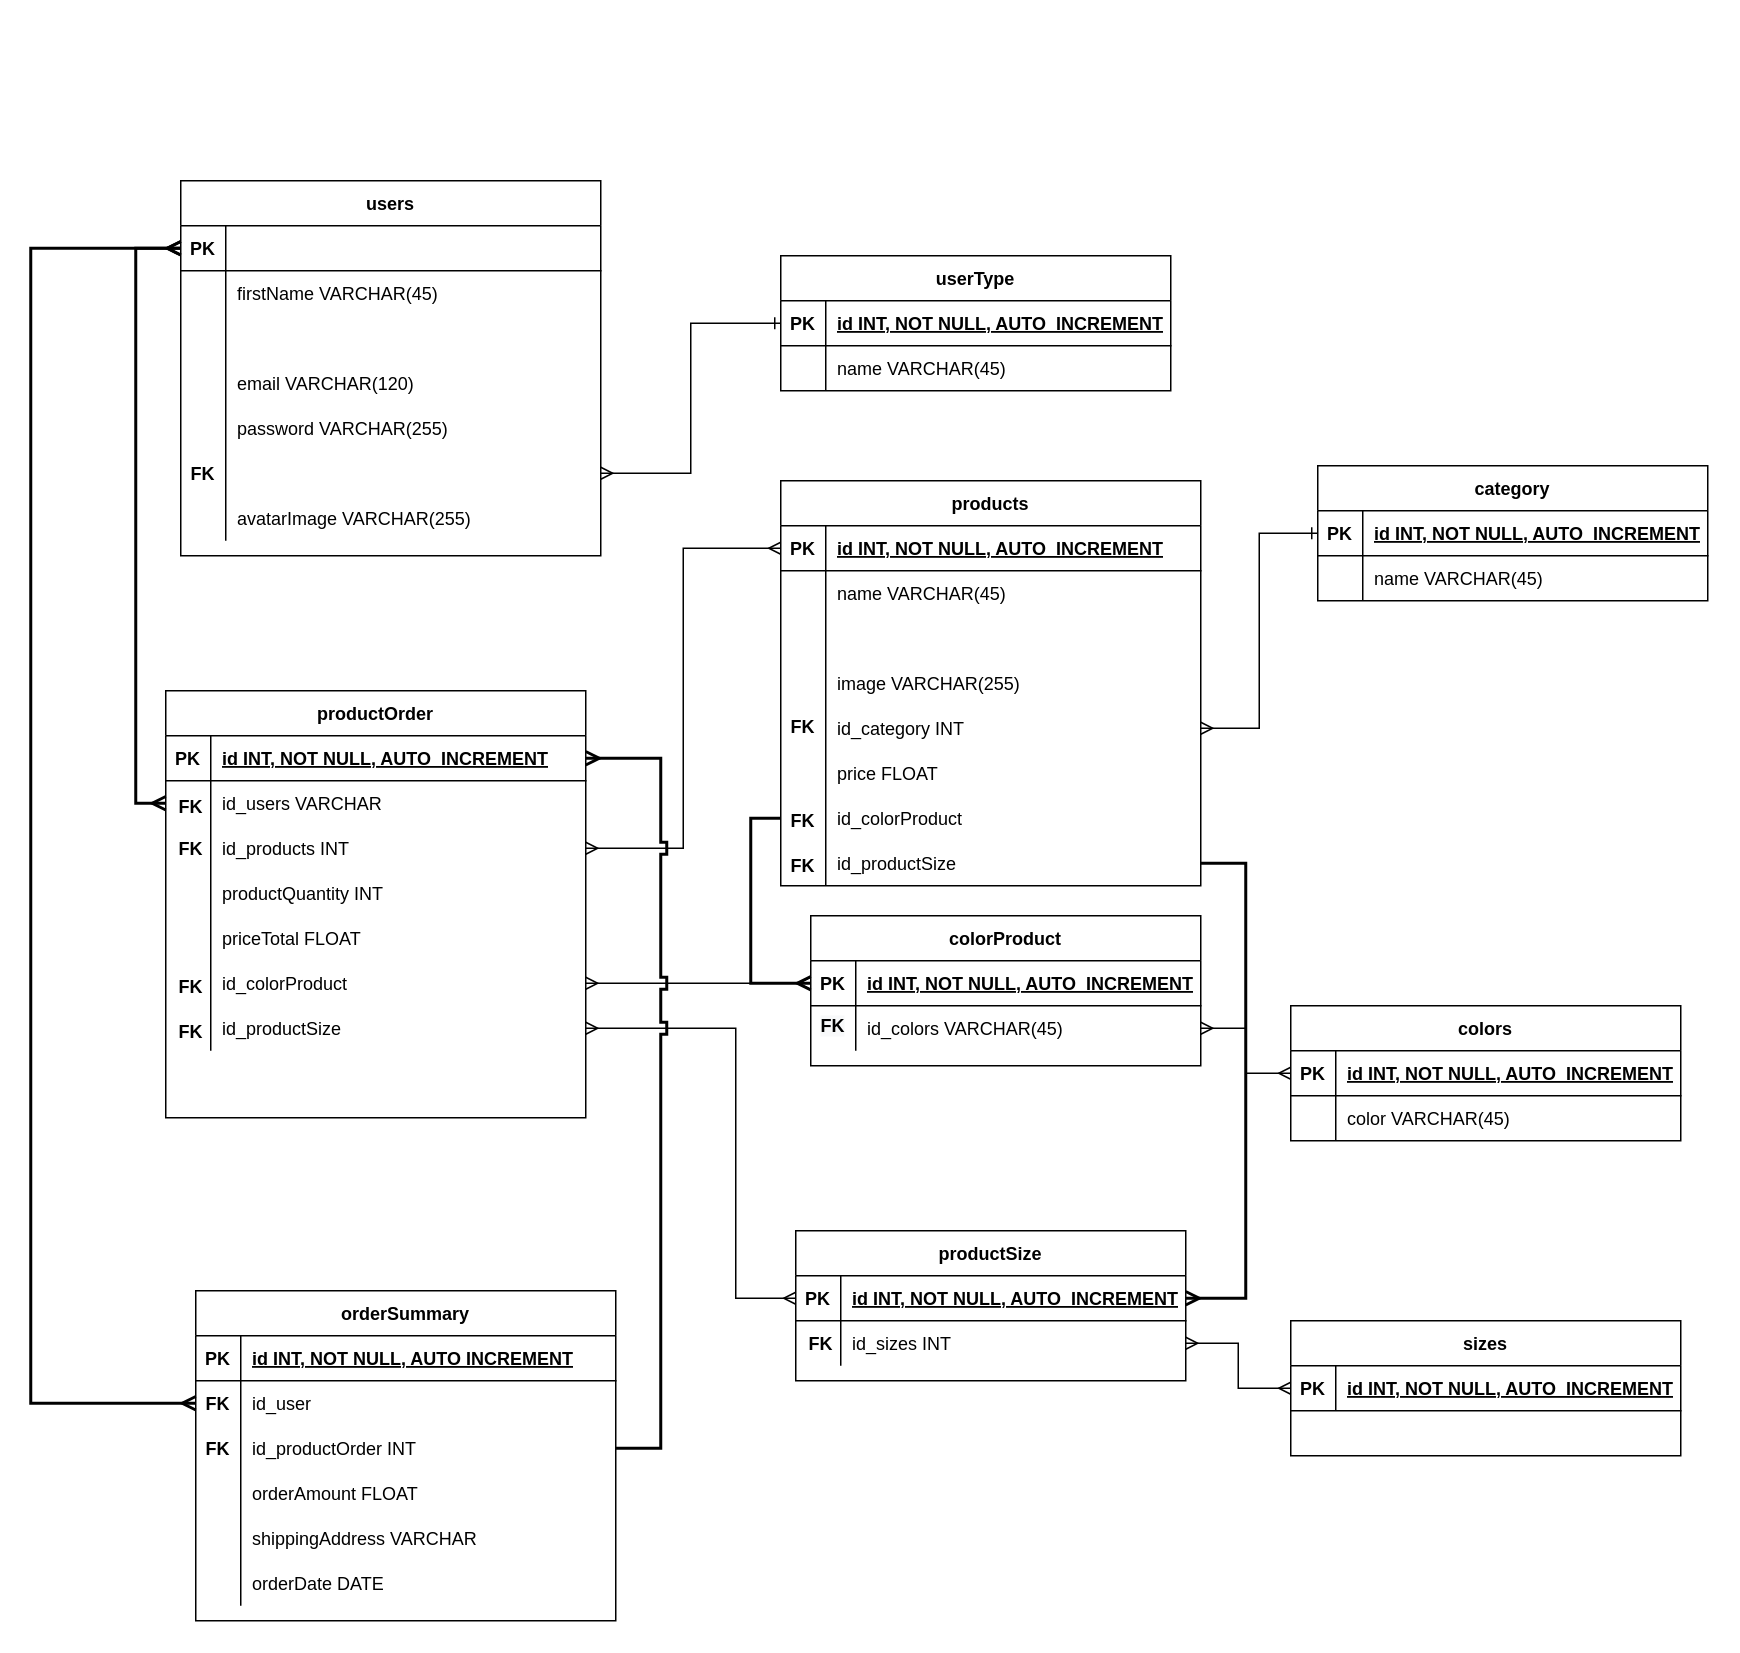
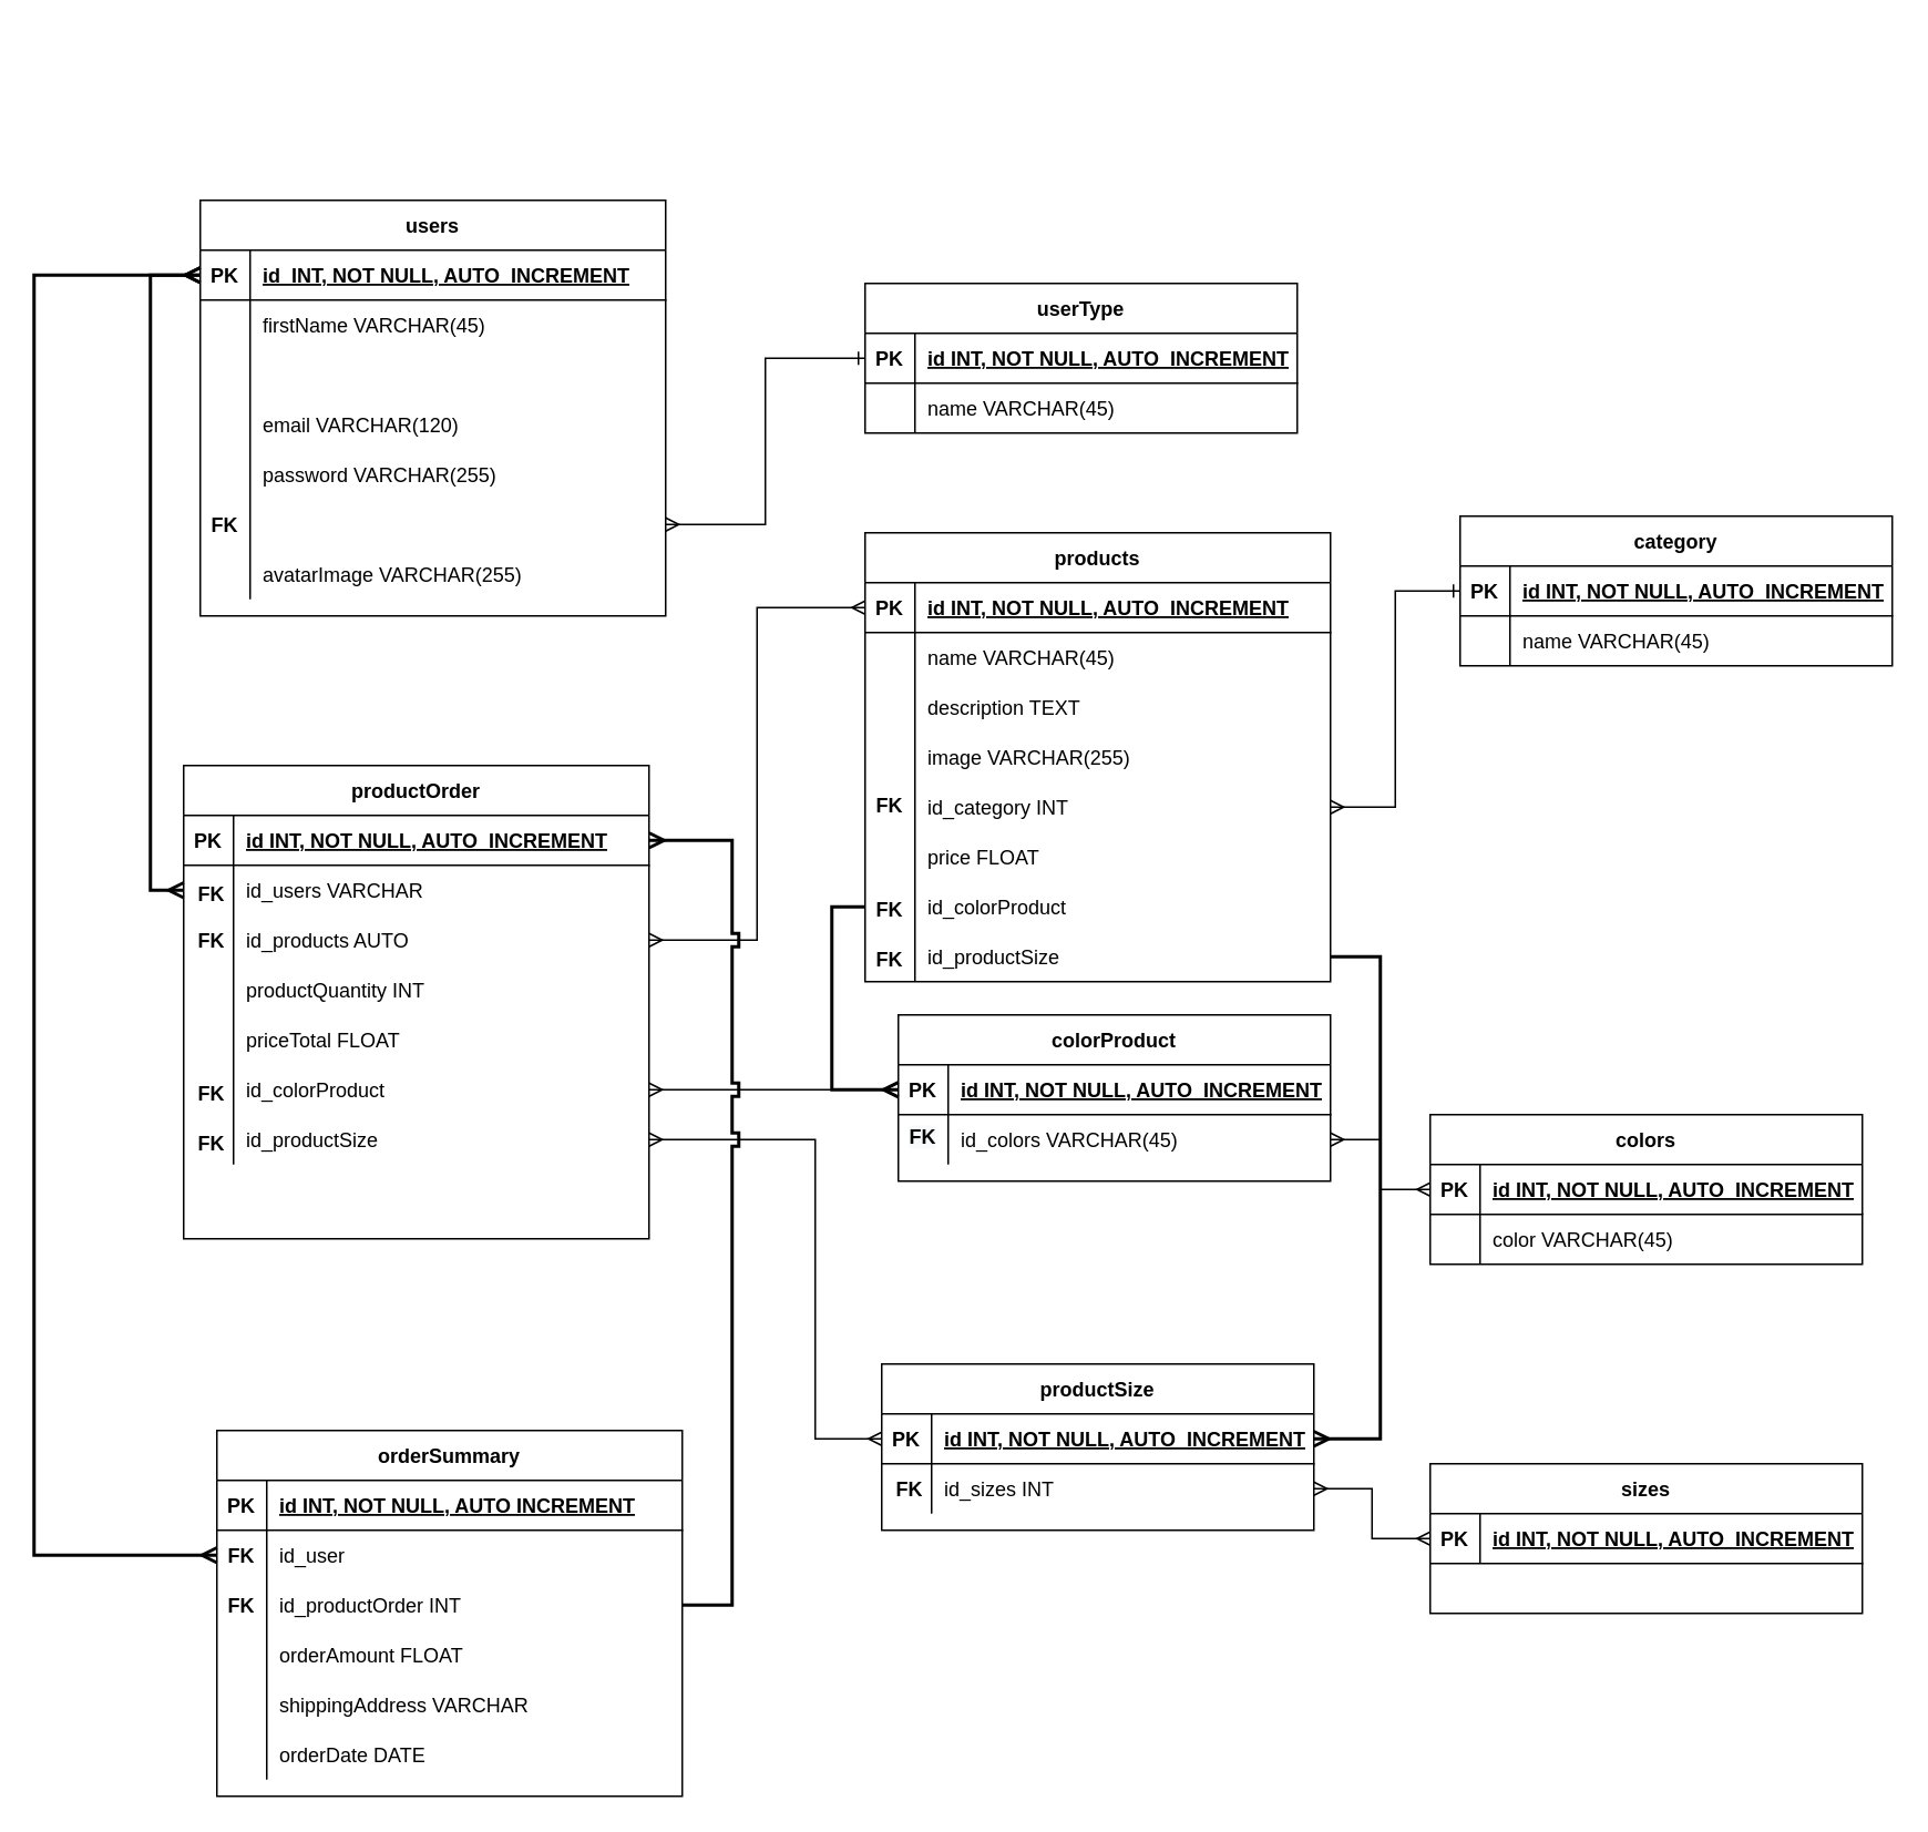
+ <mxCell id="13" value="id_INT, NOT NULL, AUTO_INCREMENT" style="shape=partialRectangle;connectable=0;fillColor=none;top=0;left=0;bottom=0;right=0;align=left;spacingLeft=6;fontStyle=5;overflow=hidden;" parent="11" vertex="1"><mxGeometry x="30" width="250" height="30" as="geometry"><mxRectangle width="250" height="30" as="alternateBounds" /></mxGeometry></mxCell>
+ <mxCell id="126" value="description TEXT" style="shape=partialRectangle;connectable=0;fillColor=none;top=0;left=0;bottom=0;right=0;align=left;spacingLeft=6;overflow=hidden;" parent="124" vertex="1"><mxGeometry x="30" width="250" height="30" as="geometry"><mxRectangle width="250" height="30" as="alternateBounds" /></mxGeometry></mxCell>
- <mxCell id="78" value="id_products INT" style="shape=partialRectangle;connectable=0;fillColor=none;top=0;left=0;bottom=0;right=0;align=left;spacingLeft=6;overflow=hidden;" parent="76" vertex="1"><mxGeometry x="30" width="250" height="30" as="geometry"><mxRectangle width="250" height="30" as="alternateBounds" /></mxGeometry></mxCell>
+ <mxCell id="78" value="id_products AUTO" style="shape=partialRectangle;connectable=0;fillColor=none;top=0;left=0;bottom=0;right=0;align=left;spacingLeft=6;overflow=hidden;" parent="76" vertex="1"><mxGeometry x="30" width="250" height="30" as="geometry"><mxRectangle width="250" height="30" as="alternateBounds" /></mxGeometry></mxCell>
